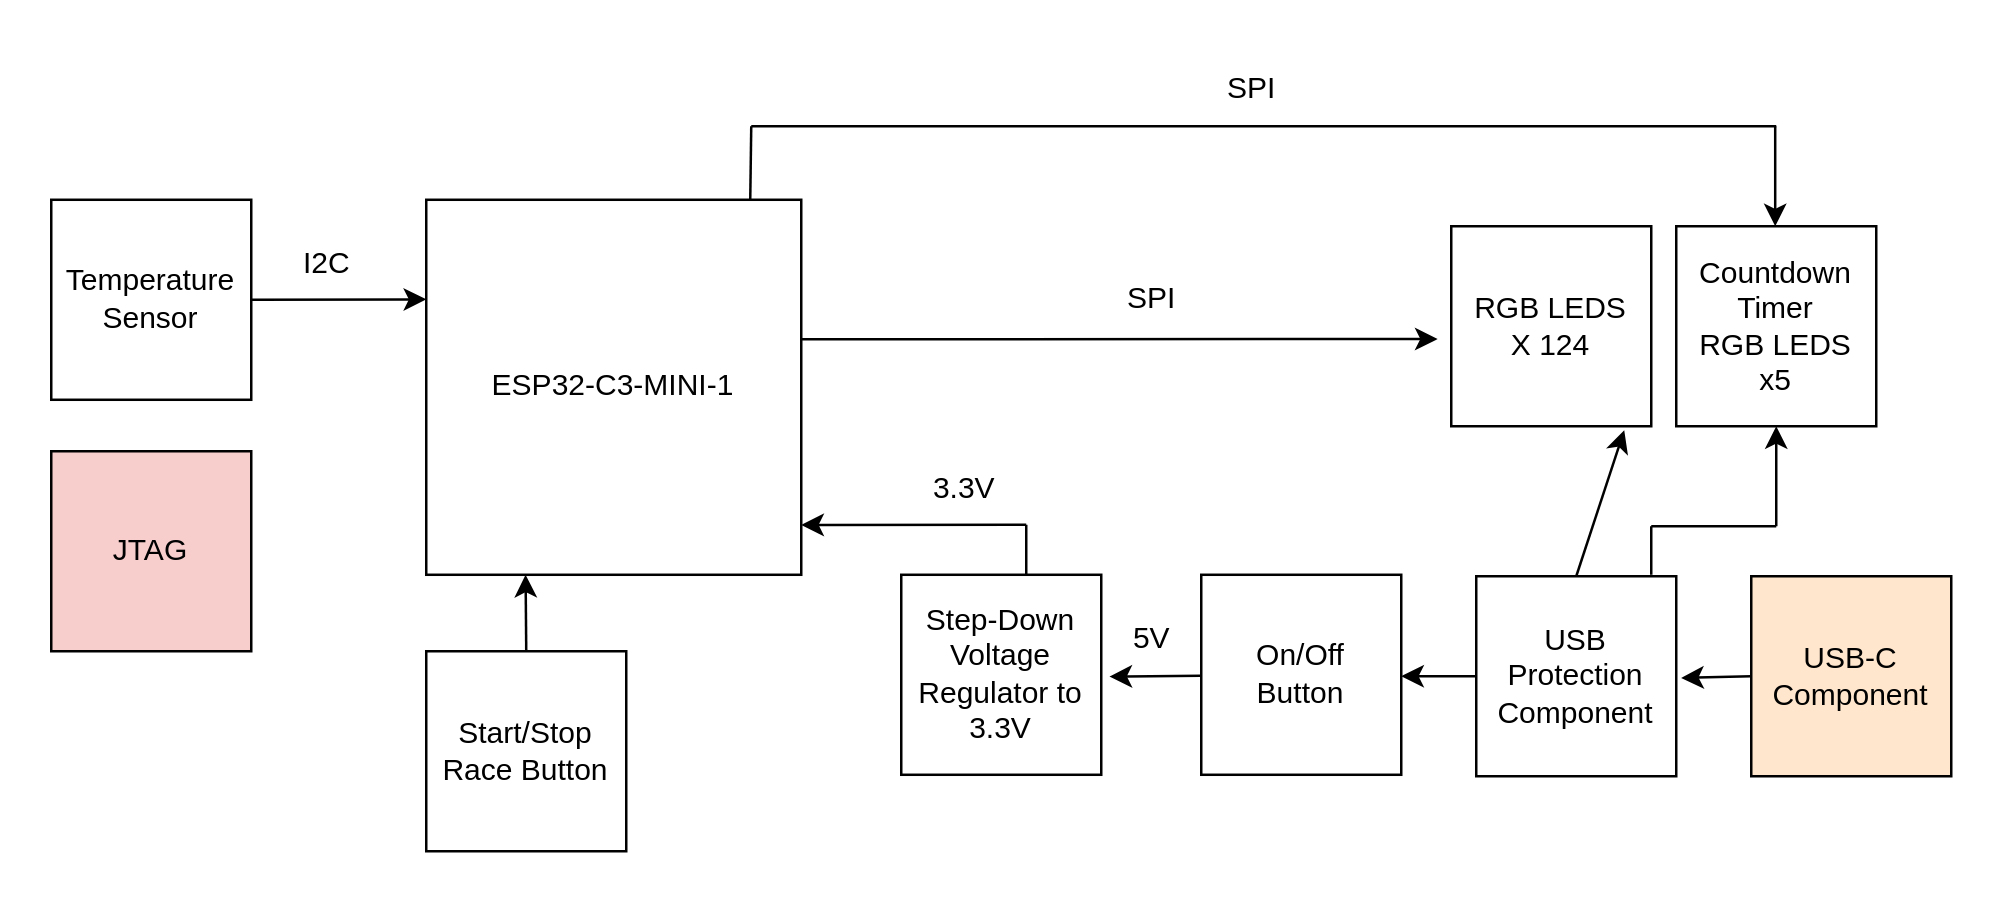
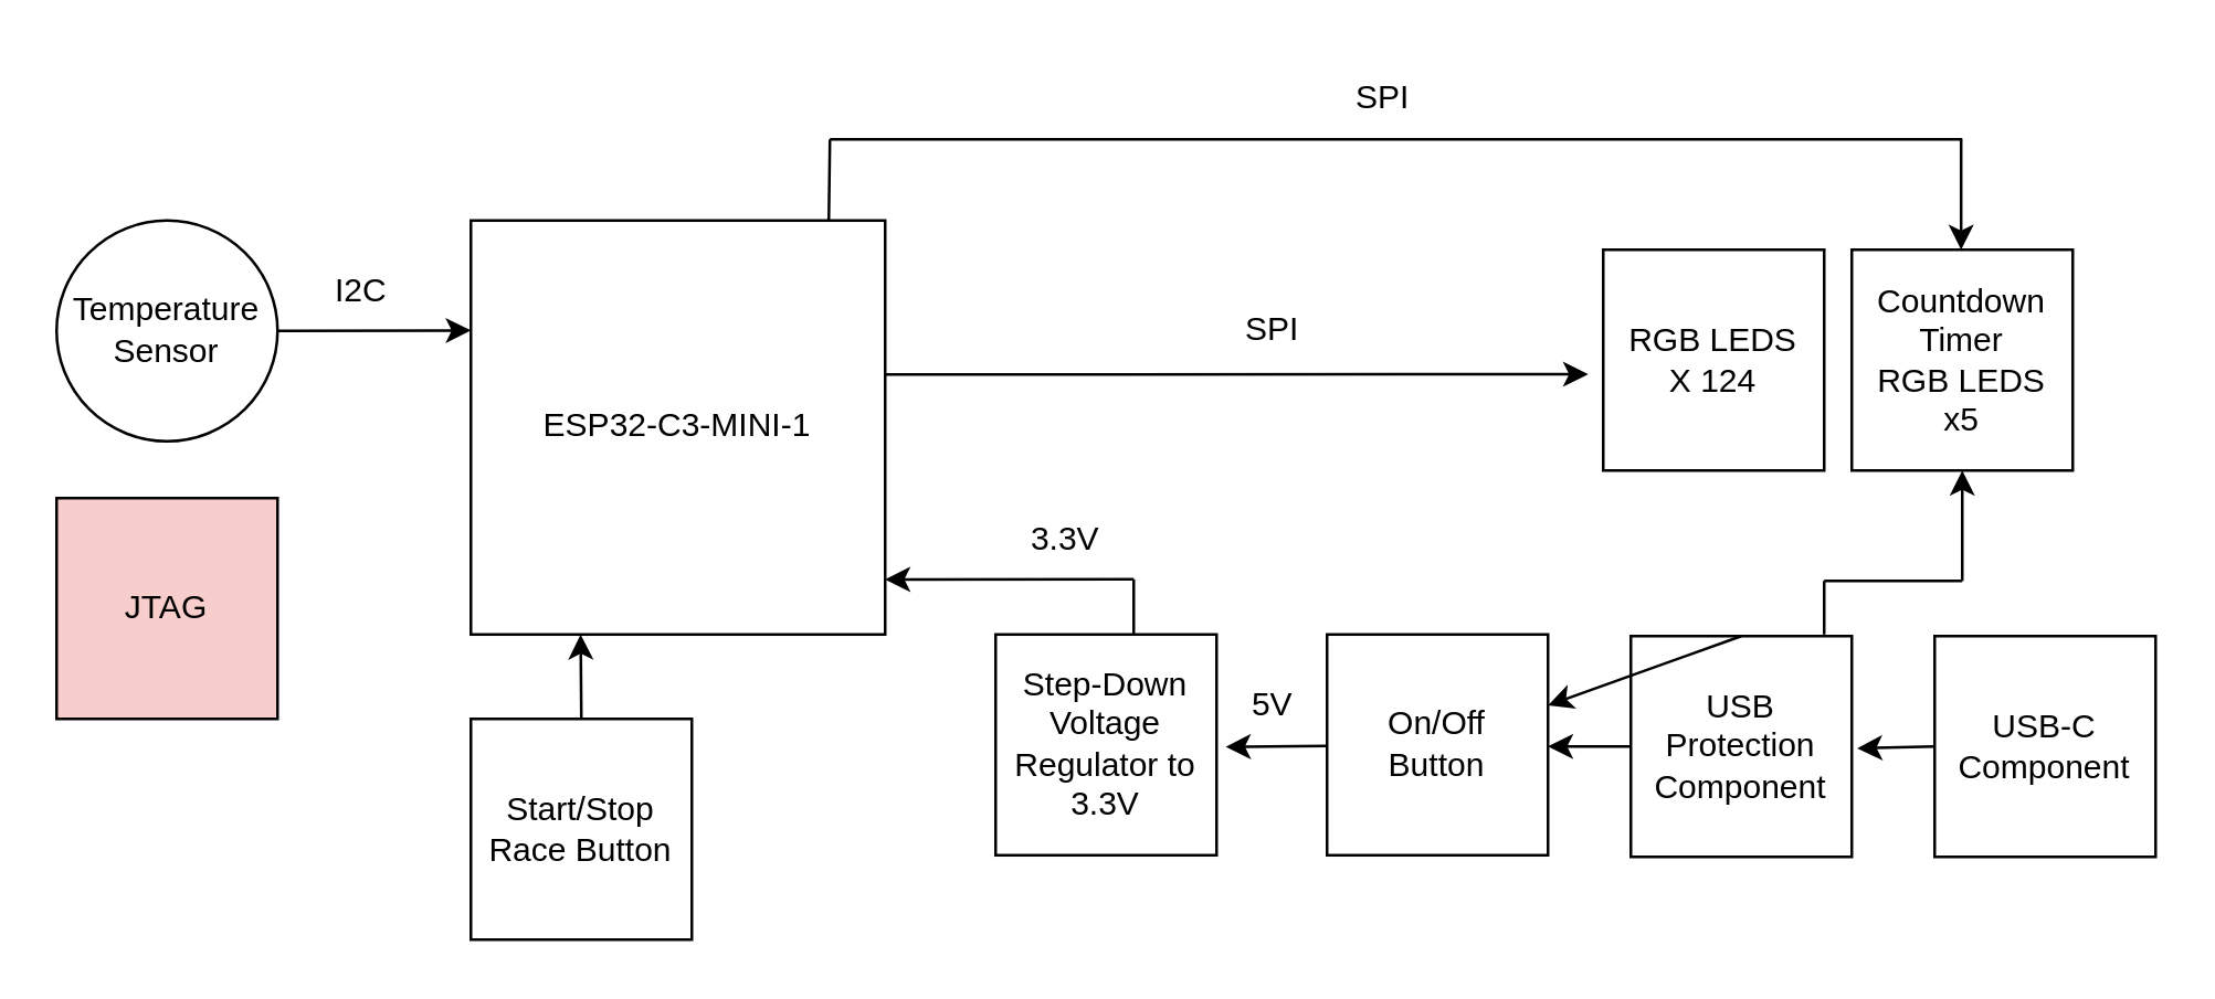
- <mxCell id="17" value="Temperature&lt;div&gt;Sensor&lt;/div&gt;" style="whiteSpace=wrap;html=1;aspect=fixed;" parent="1" vertex="1"><mxGeometry x="20" y="79.41" width="80" height="80" as="geometry" /></mxCell>
+ <mxCell id="17" value="Temperature&lt;div&gt;Sensor&lt;/div&gt;" style="ellipse;whiteSpace=wrap;html=1;aspect=fixed;" parent="1" vertex="1"><mxGeometry x="20" y="79.41" width="80" height="80" as="geometry" /></mxCell>
- <mxCell id="7" value="" style="endArrow=classic;html=1;rounded=0;exitX=0.5;exitY=0;exitDx=0;exitDy=0;entryX=0.865;entryY=1.02;entryDx=0;entryDy=0;entryPerimeter=0;" parent="1" source="5" target="6" edge="1"><mxGeometry width="50" height="50" relative="1" as="geometry"><mxPoint x="599.5" y="220" as="sourcePoint" /><mxPoint x="599.5" y="170" as="targetPoint" /></mxGeometry></mxCell>
+ <mxCell id="7" value="" style="endArrow=classic;html=1;rounded=0;exitX=0.5;exitY=0;exitDx=0;exitDy=0;" parent="1" source="5" target="10" edge="1"><mxGeometry width="50" height="50" relative="1" as="geometry"><mxPoint x="599.5" y="220" as="sourcePoint" /><mxPoint x="599.5" y="170" as="targetPoint" /></mxGeometry></mxCell>
- <mxCell id="3" value="USB-C&lt;div&gt;Component&lt;/div&gt;" style="whiteSpace=wrap;html=1;aspect=fixed;fillColor=#ffe6cc;" parent="1" vertex="1"><mxGeometry x="700" y="230" width="80" height="80" as="geometry" /></mxCell>
+ <mxCell id="3" value="USB-C&lt;div&gt;Component&lt;/div&gt;" style="whiteSpace=wrap;html=1;aspect=fixed;" parent="1" vertex="1"><mxGeometry x="700" y="230" width="80" height="80" as="geometry" /></mxCell>
